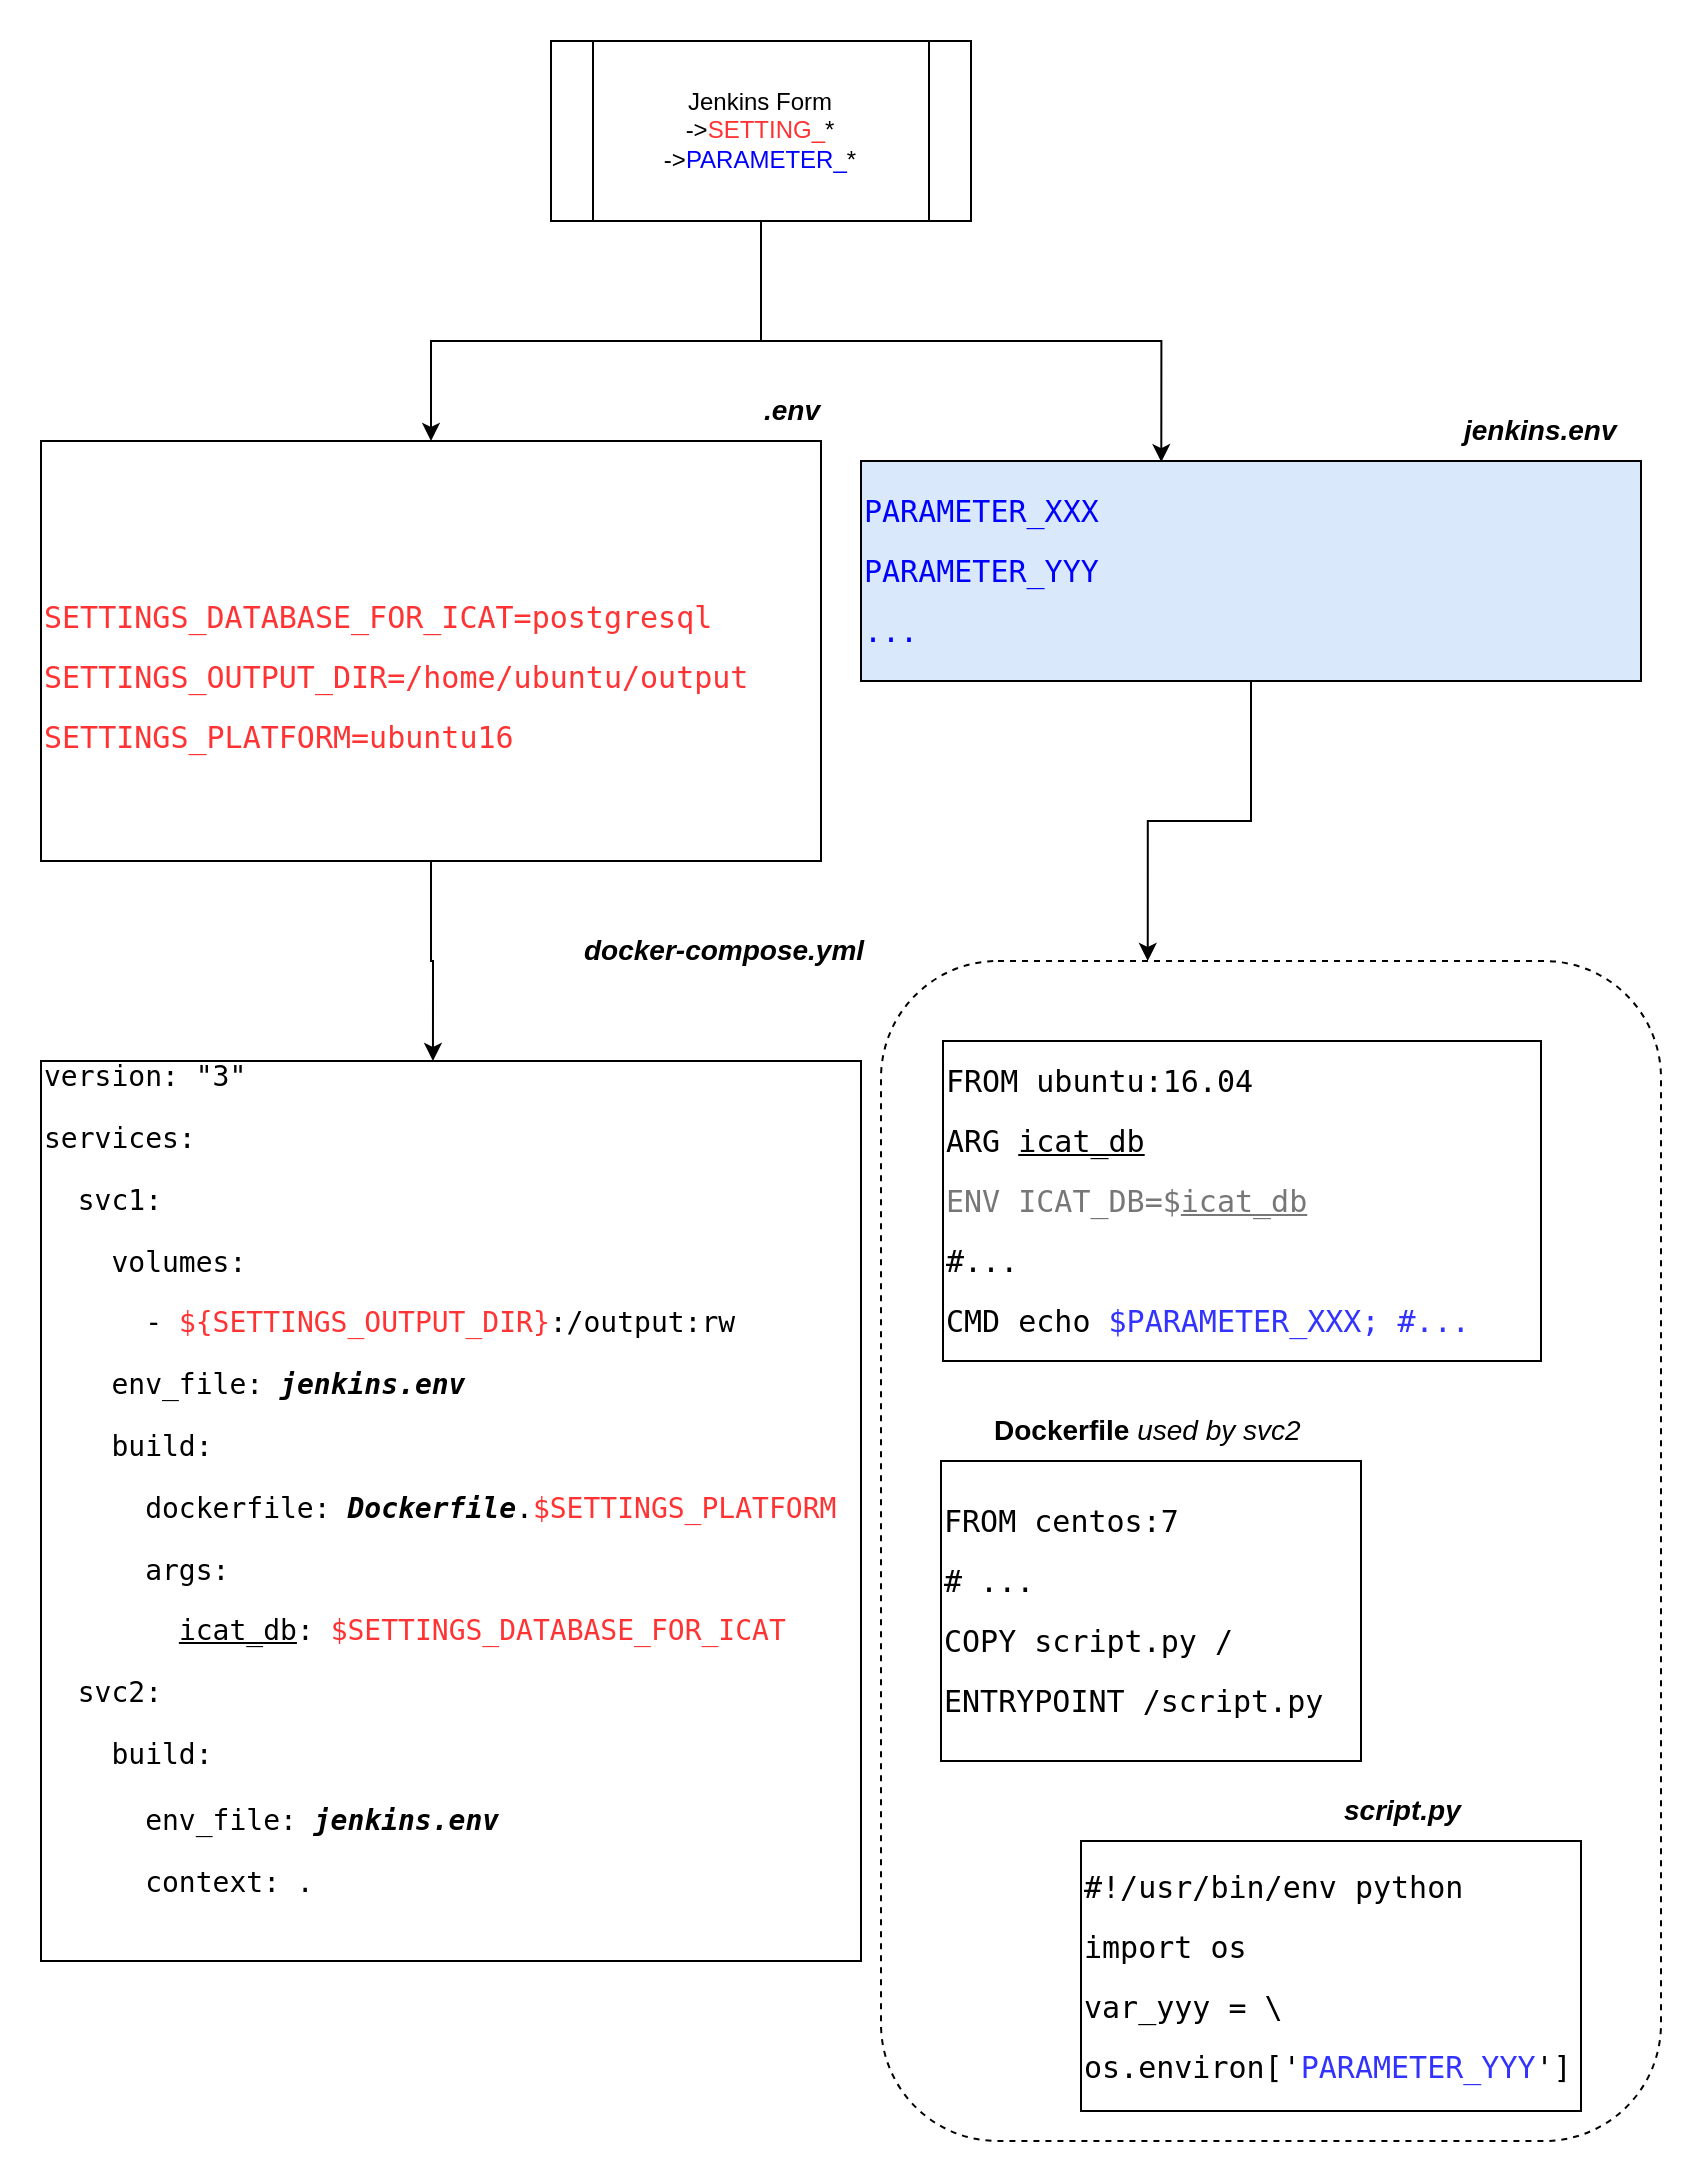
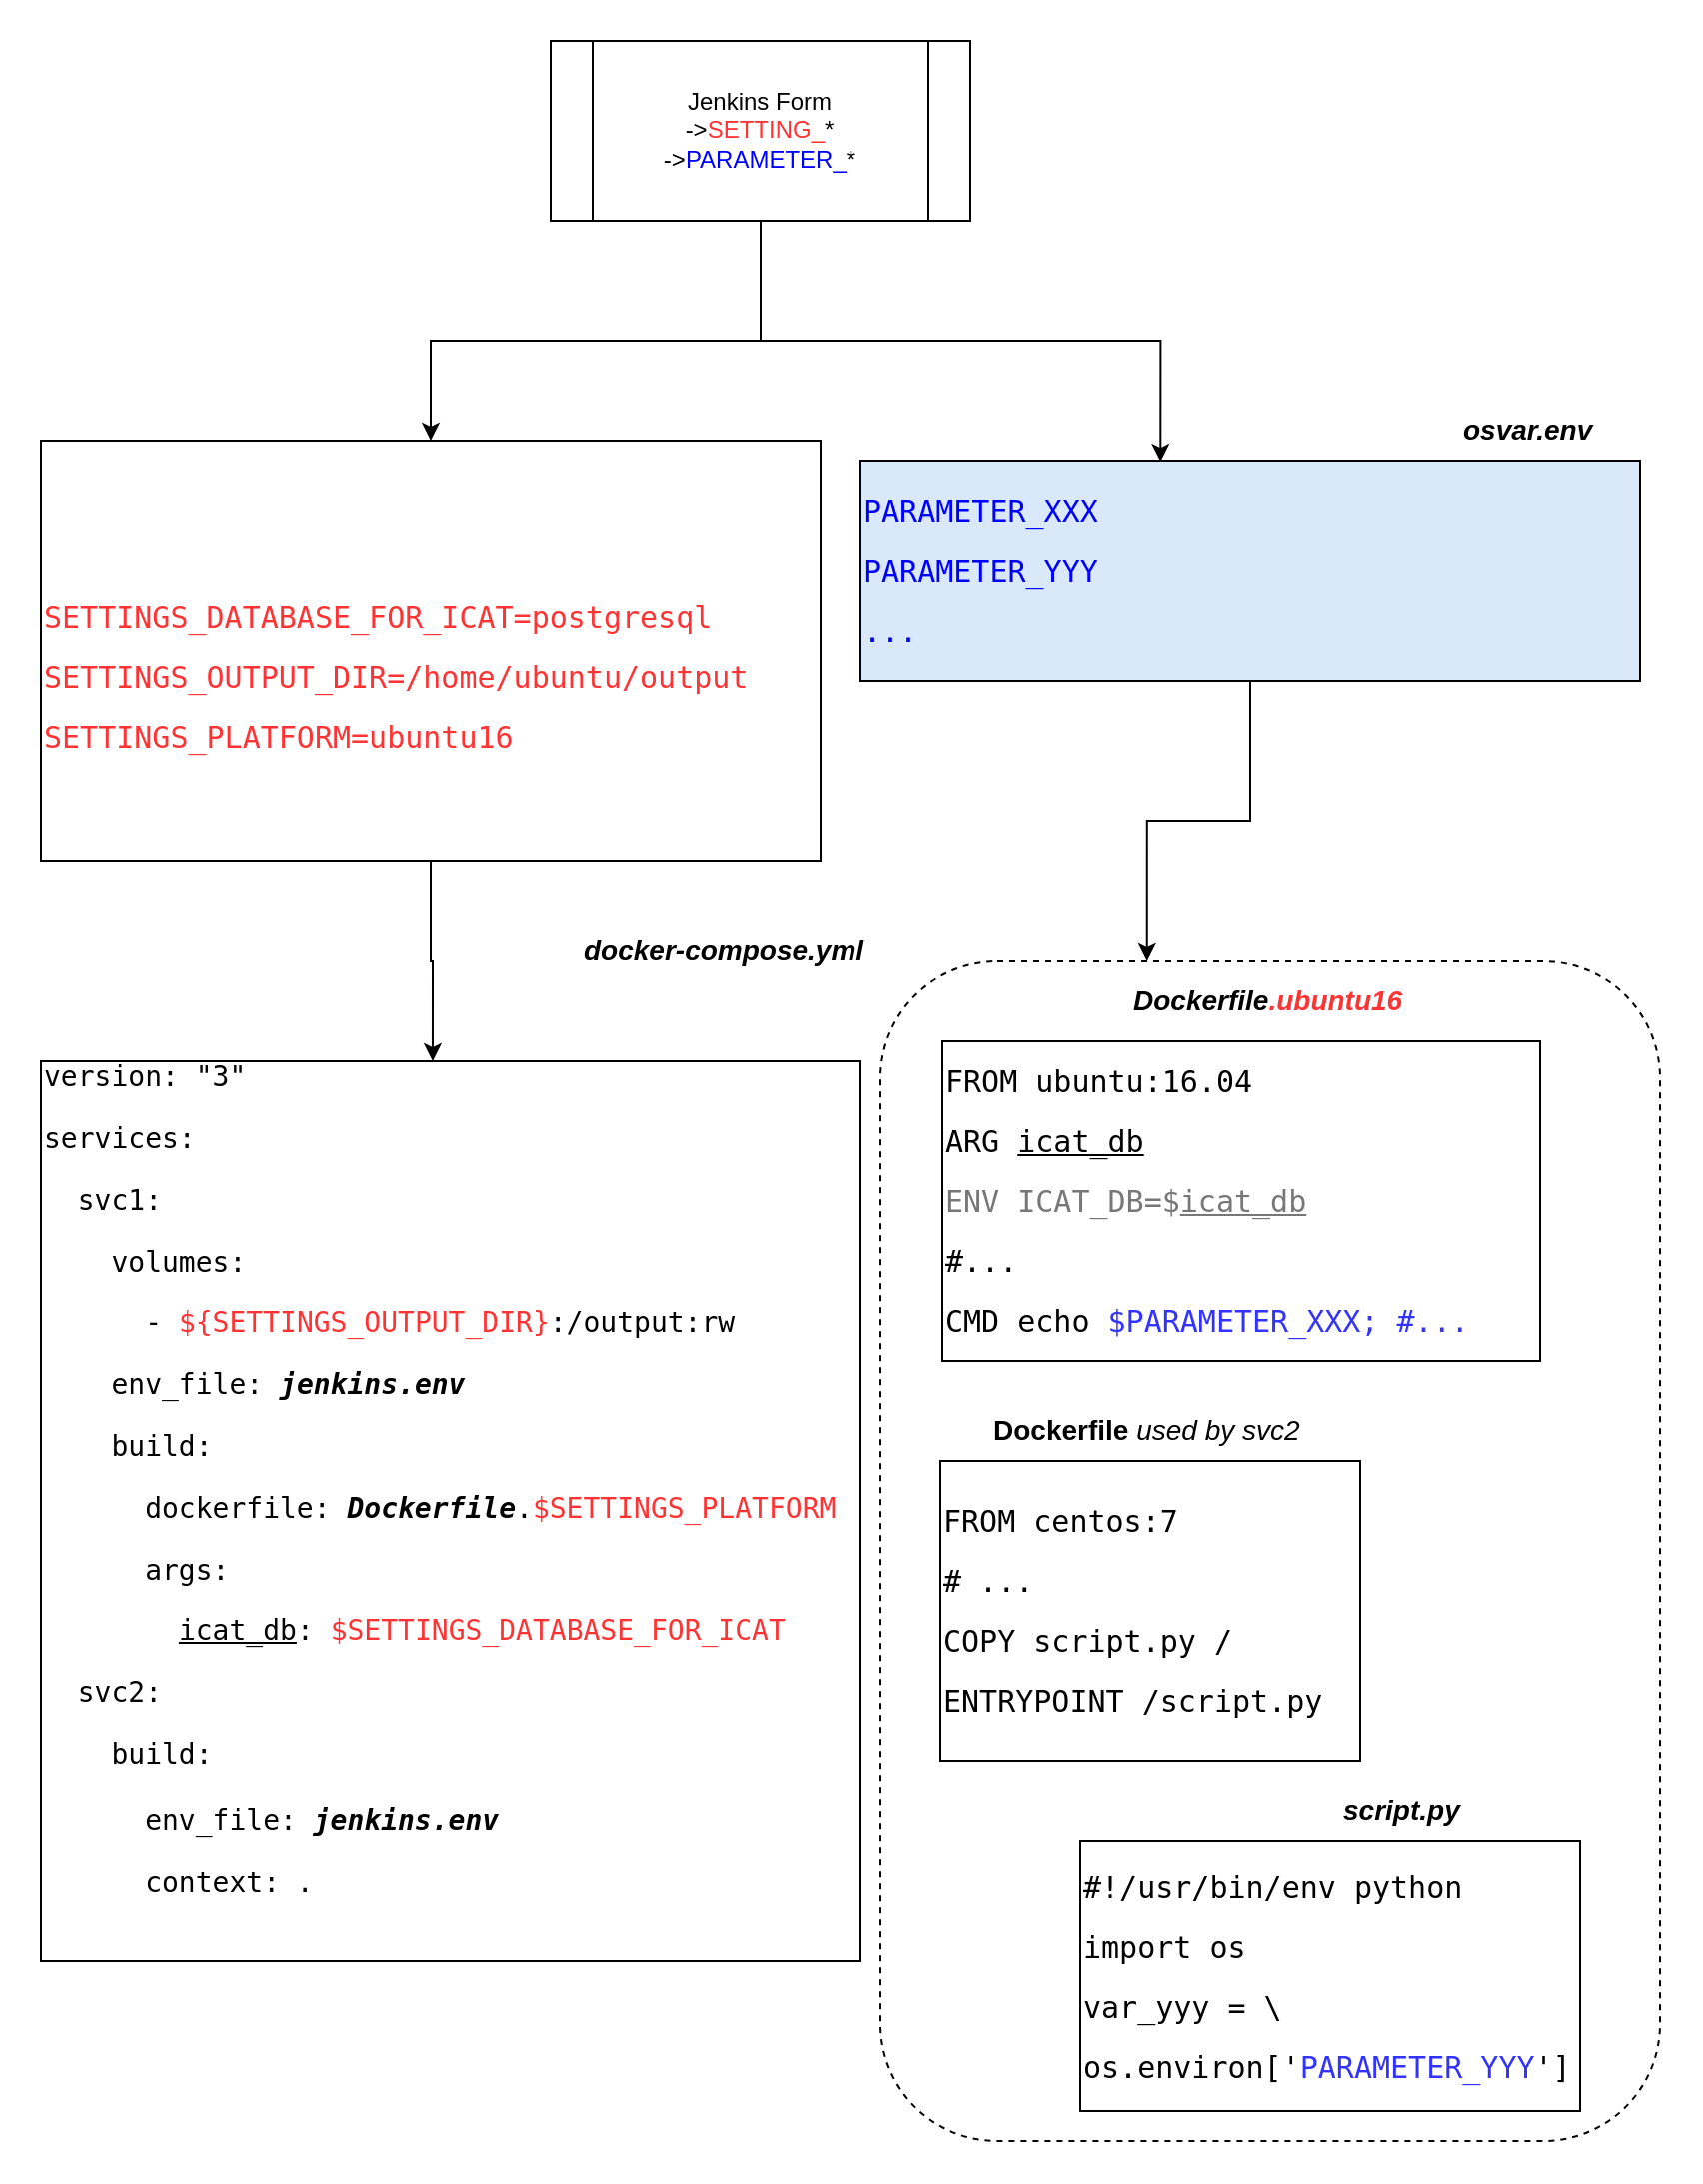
- <mxCell id="7" value="&lt;i&gt;&lt;b&gt;&lt;font style=&quot;font-size: 14px&quot;&gt;.env&lt;/font&gt;&lt;/b&gt;&lt;/i&gt;" style="text;html=1;" parent="1" vertex="1"><mxGeometry x="380" y="190" width="30" height="30" as="geometry" /></mxCell>
- <mxCell id="13" value="&lt;i&gt;&lt;b&gt;&lt;font style=&quot;font-size: 14px&quot;&gt;jenkins.env&lt;/font&gt;&lt;/b&gt;&lt;/i&gt;" style="text;html=1;" parent="1" vertex="1"><mxGeometry x="730" y="200" width="90" height="30" as="geometry" /></mxCell>
+ <mxCell id="13" value="&lt;i&gt;&lt;b&gt;&lt;font style=&quot;font-size: 14px&quot;&gt;osvar.env&lt;/font&gt;&lt;/b&gt;&lt;/i&gt;" style="text;html=1;" parent="1" vertex="1"><mxGeometry x="730" y="200" width="90" height="30" as="geometry" /></mxCell>
+ <mxCell id="16" value="&lt;span style=&quot;font-size: 14px&quot;&gt;&lt;b&gt;&lt;i&gt;Dockerfile&lt;font color=&quot;#ff3333&quot;&gt;.ubuntu16&lt;/font&gt;&lt;/i&gt;&lt;/b&gt;&lt;/span&gt;" style="text;html=1;" parent="1" vertex="1"><mxGeometry x="565" y="485" width="140" height="30" as="geometry" /></mxCell>
